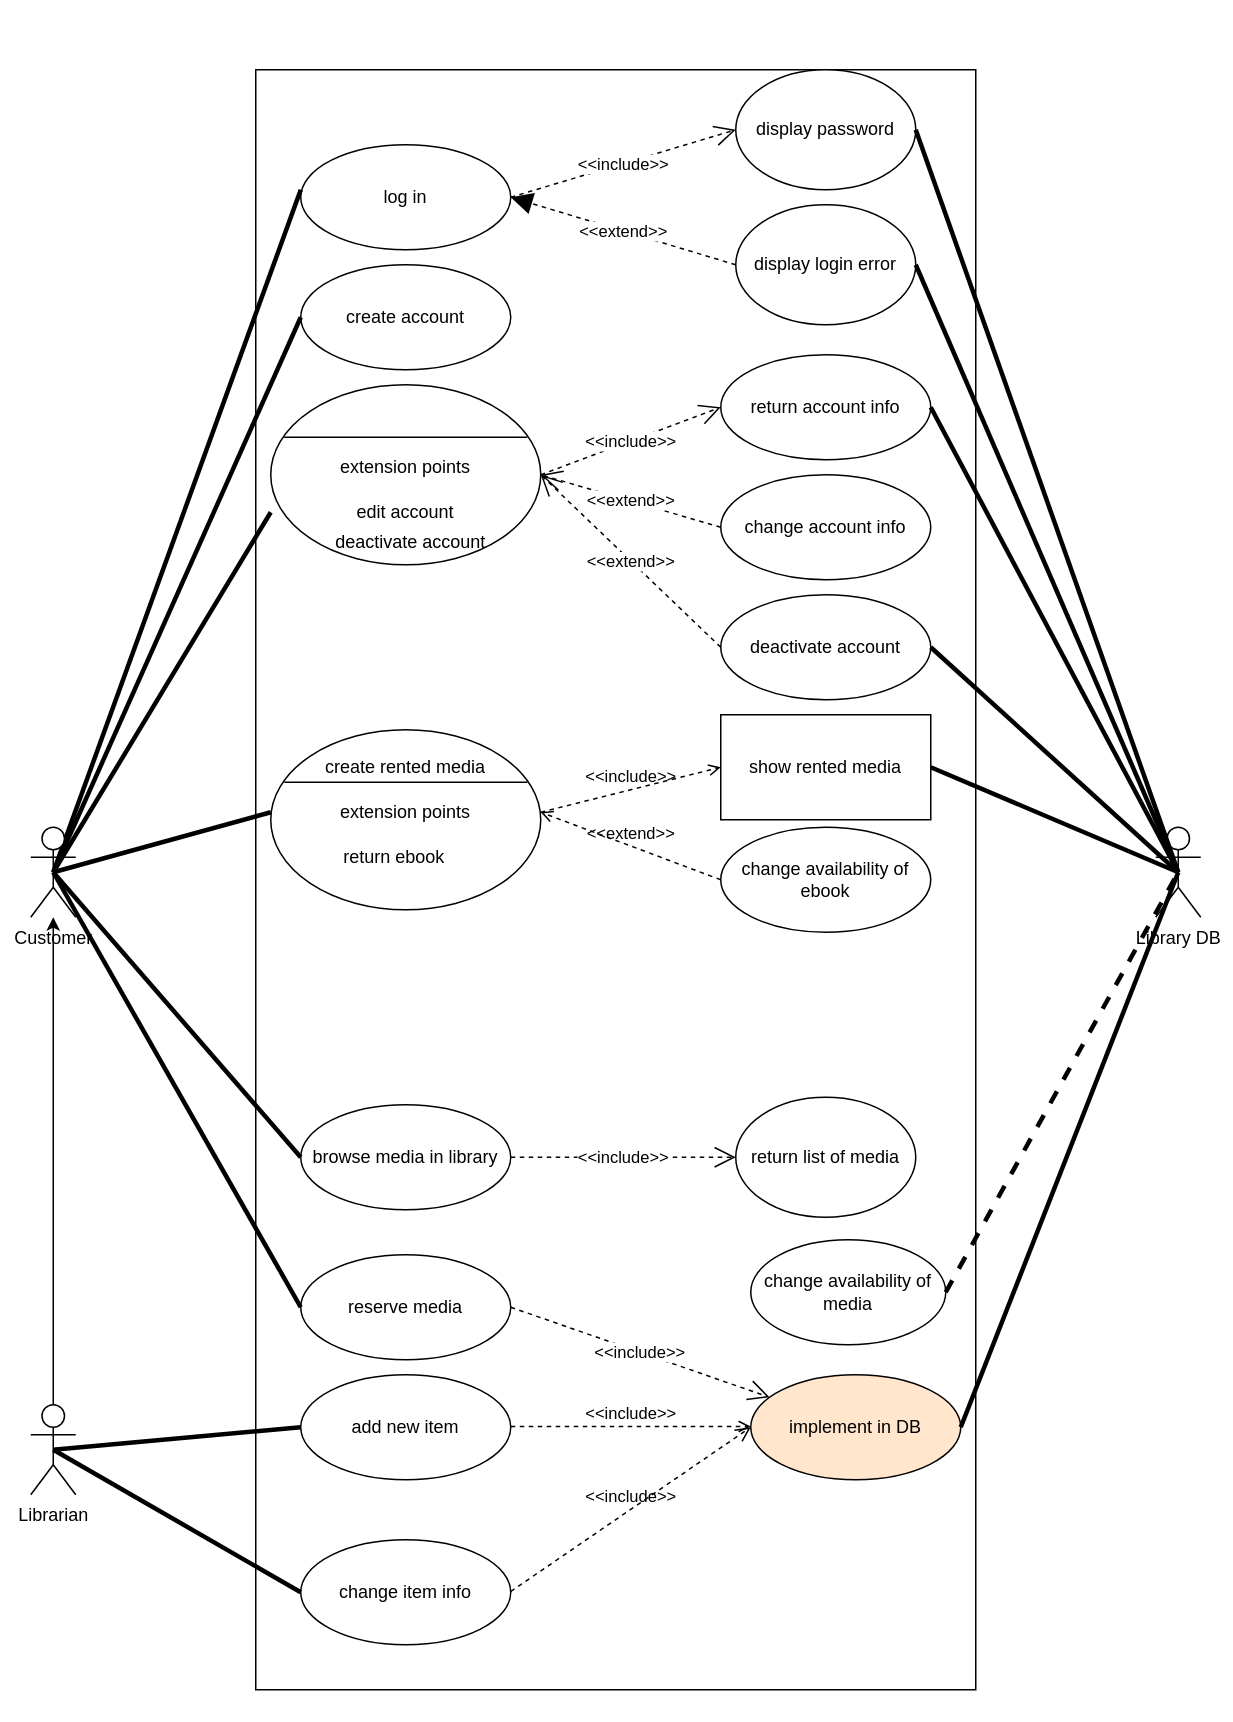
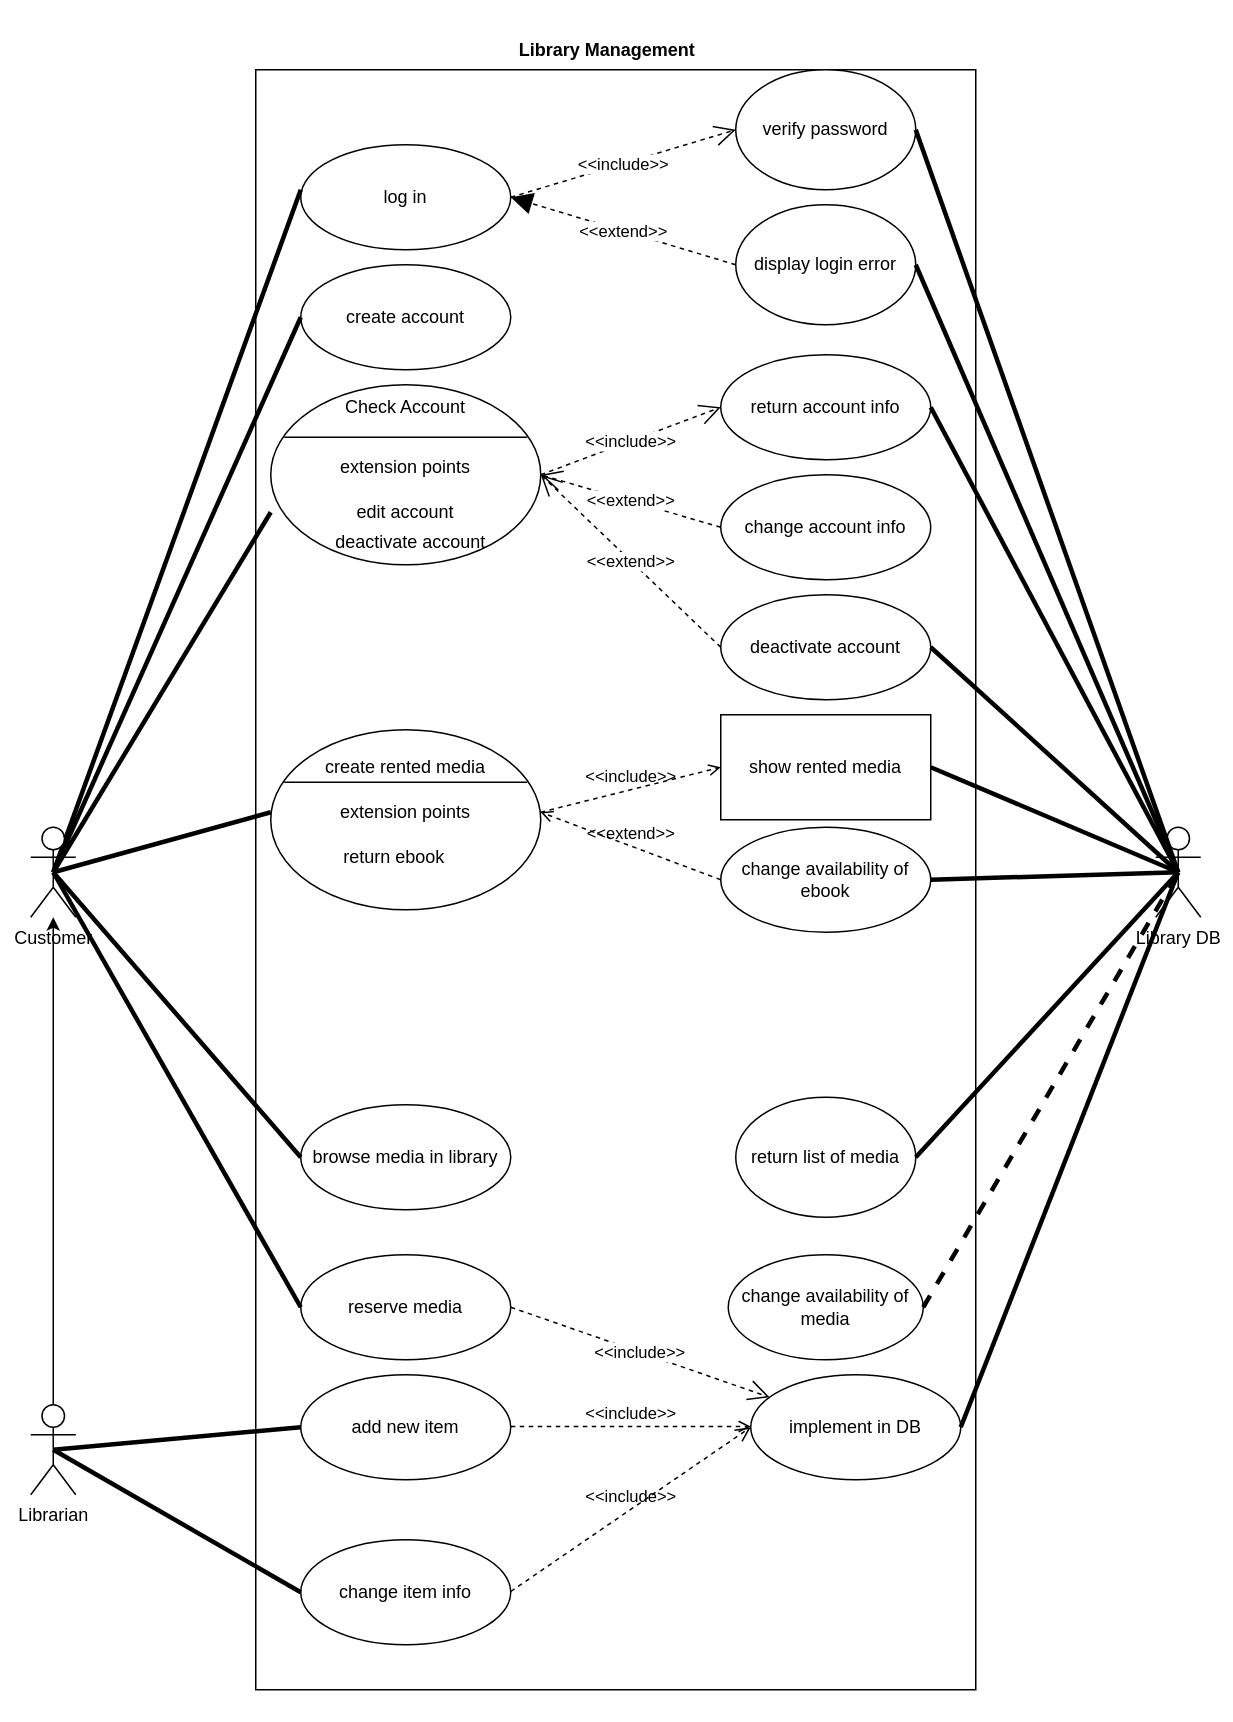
+ <mxCell id="3" value="Library Management" style="text;align=center;fontStyle=1;verticalAlign=middle;spacingLeft=3;spacingRight=3;strokeColor=none;rotatable=0;points=[[0,0.5],[1,0.5]];portConstraint=eastwest;html=1;" parent="1" vertex="1"><mxGeometry x="364" y="20" width="80" height="26" as="geometry" /></mxCell>
- <mxCell id="8" value="display password" style="ellipse;whiteSpace=wrap;html=1;" parent="1" vertex="1"><mxGeometry x="490" y="46" width="120" height="80" as="geometry" /></mxCell>
+ <mxCell id="8" value="verify password" style="ellipse;whiteSpace=wrap;html=1;" parent="1" vertex="1"><mxGeometry x="490" y="46" width="120" height="80" as="geometry" /></mxCell>
+ <mxCell id="18" value="Check Account" style="html=1;strokeColor=none;fillColor=none;align=center;verticalAlign=middle;rotatable=0;whiteSpace=wrap;" parent="17" vertex="1"><mxGeometry width="180" height="30" as="geometry" /></mxCell>
+ <mxCell id="51" value="" style="endArrow=none;startArrow=none;endFill=0;startFill=0;endSize=8;html=1;verticalAlign=bottom;labelBackgroundColor=none;strokeWidth=3;rounded=0;entryX=0.5;entryY=0.5;entryDx=0;entryDy=0;entryPerimeter=0;exitX=1;exitY=0.5;exitDx=0;exitDy=0;" parent="1" source="39" target="5" edge="1"><mxGeometry width="160" relative="1" as="geometry"><mxPoint x="320" y="476" as="sourcePoint" /><mxPoint x="480" y="476" as="targetPoint" /></mxGeometry></mxCell>
+ <mxCell id="52" value="" style="endArrow=none;startArrow=none;endFill=0;startFill=0;endSize=8;html=1;verticalAlign=bottom;labelBackgroundColor=none;strokeWidth=3;rounded=0;entryX=0.5;entryY=0.5;entryDx=0;entryDy=0;entryPerimeter=0;exitX=1;exitY=0.5;exitDx=0;exitDy=0;" parent="1" source="10" target="5" edge="1"><mxGeometry width="160" relative="1" as="geometry"><mxPoint x="320" y="476" as="sourcePoint" /><mxPoint x="480" y="476" as="targetPoint" /></mxGeometry></mxCell>
- <mxCell id="13" value="&amp;lt;&amp;lt;include&amp;gt;&amp;gt;" style="endArrow=open;endSize=12;dashed=1;html=1;rounded=0;exitX=1;exitY=0.5;exitDx=0;exitDy=0;entryX=0;entryY=0.5;entryDx=0;entryDy=0;" parent="1" source="6" target="10" edge="1"><mxGeometry width="160" relative="1" as="geometry"><mxPoint x="320" y="276" as="sourcePoint" /><mxPoint x="480" y="276" as="targetPoint" /></mxGeometry></mxCell>
- <mxCell id="14" value="change availability of media" style="ellipse;whiteSpace=wrap;html=1;" parent="1" vertex="1"><mxGeometry x="500" y="826" width="130" height="70" as="geometry" /></mxCell>
+ <mxCell id="14" value="change availability of media" style="ellipse;whiteSpace=wrap;html=1;" parent="1" vertex="1"><mxGeometry x="485" y="836" width="130" height="70" as="geometry" /></mxCell>
- <mxCell id="61" value="implement in DB" style="ellipse;whiteSpace=wrap;html=1;fillColor=#ffe6cc;" vertex="1" parent="1"><mxGeometry x="500" y="916" width="140" height="70" as="geometry" /></mxCell>
+ <mxCell id="61" value="implement in DB" style="ellipse;whiteSpace=wrap;html=1;" vertex="1" parent="1"><mxGeometry x="500" y="916" width="140" height="70" as="geometry" /></mxCell>
